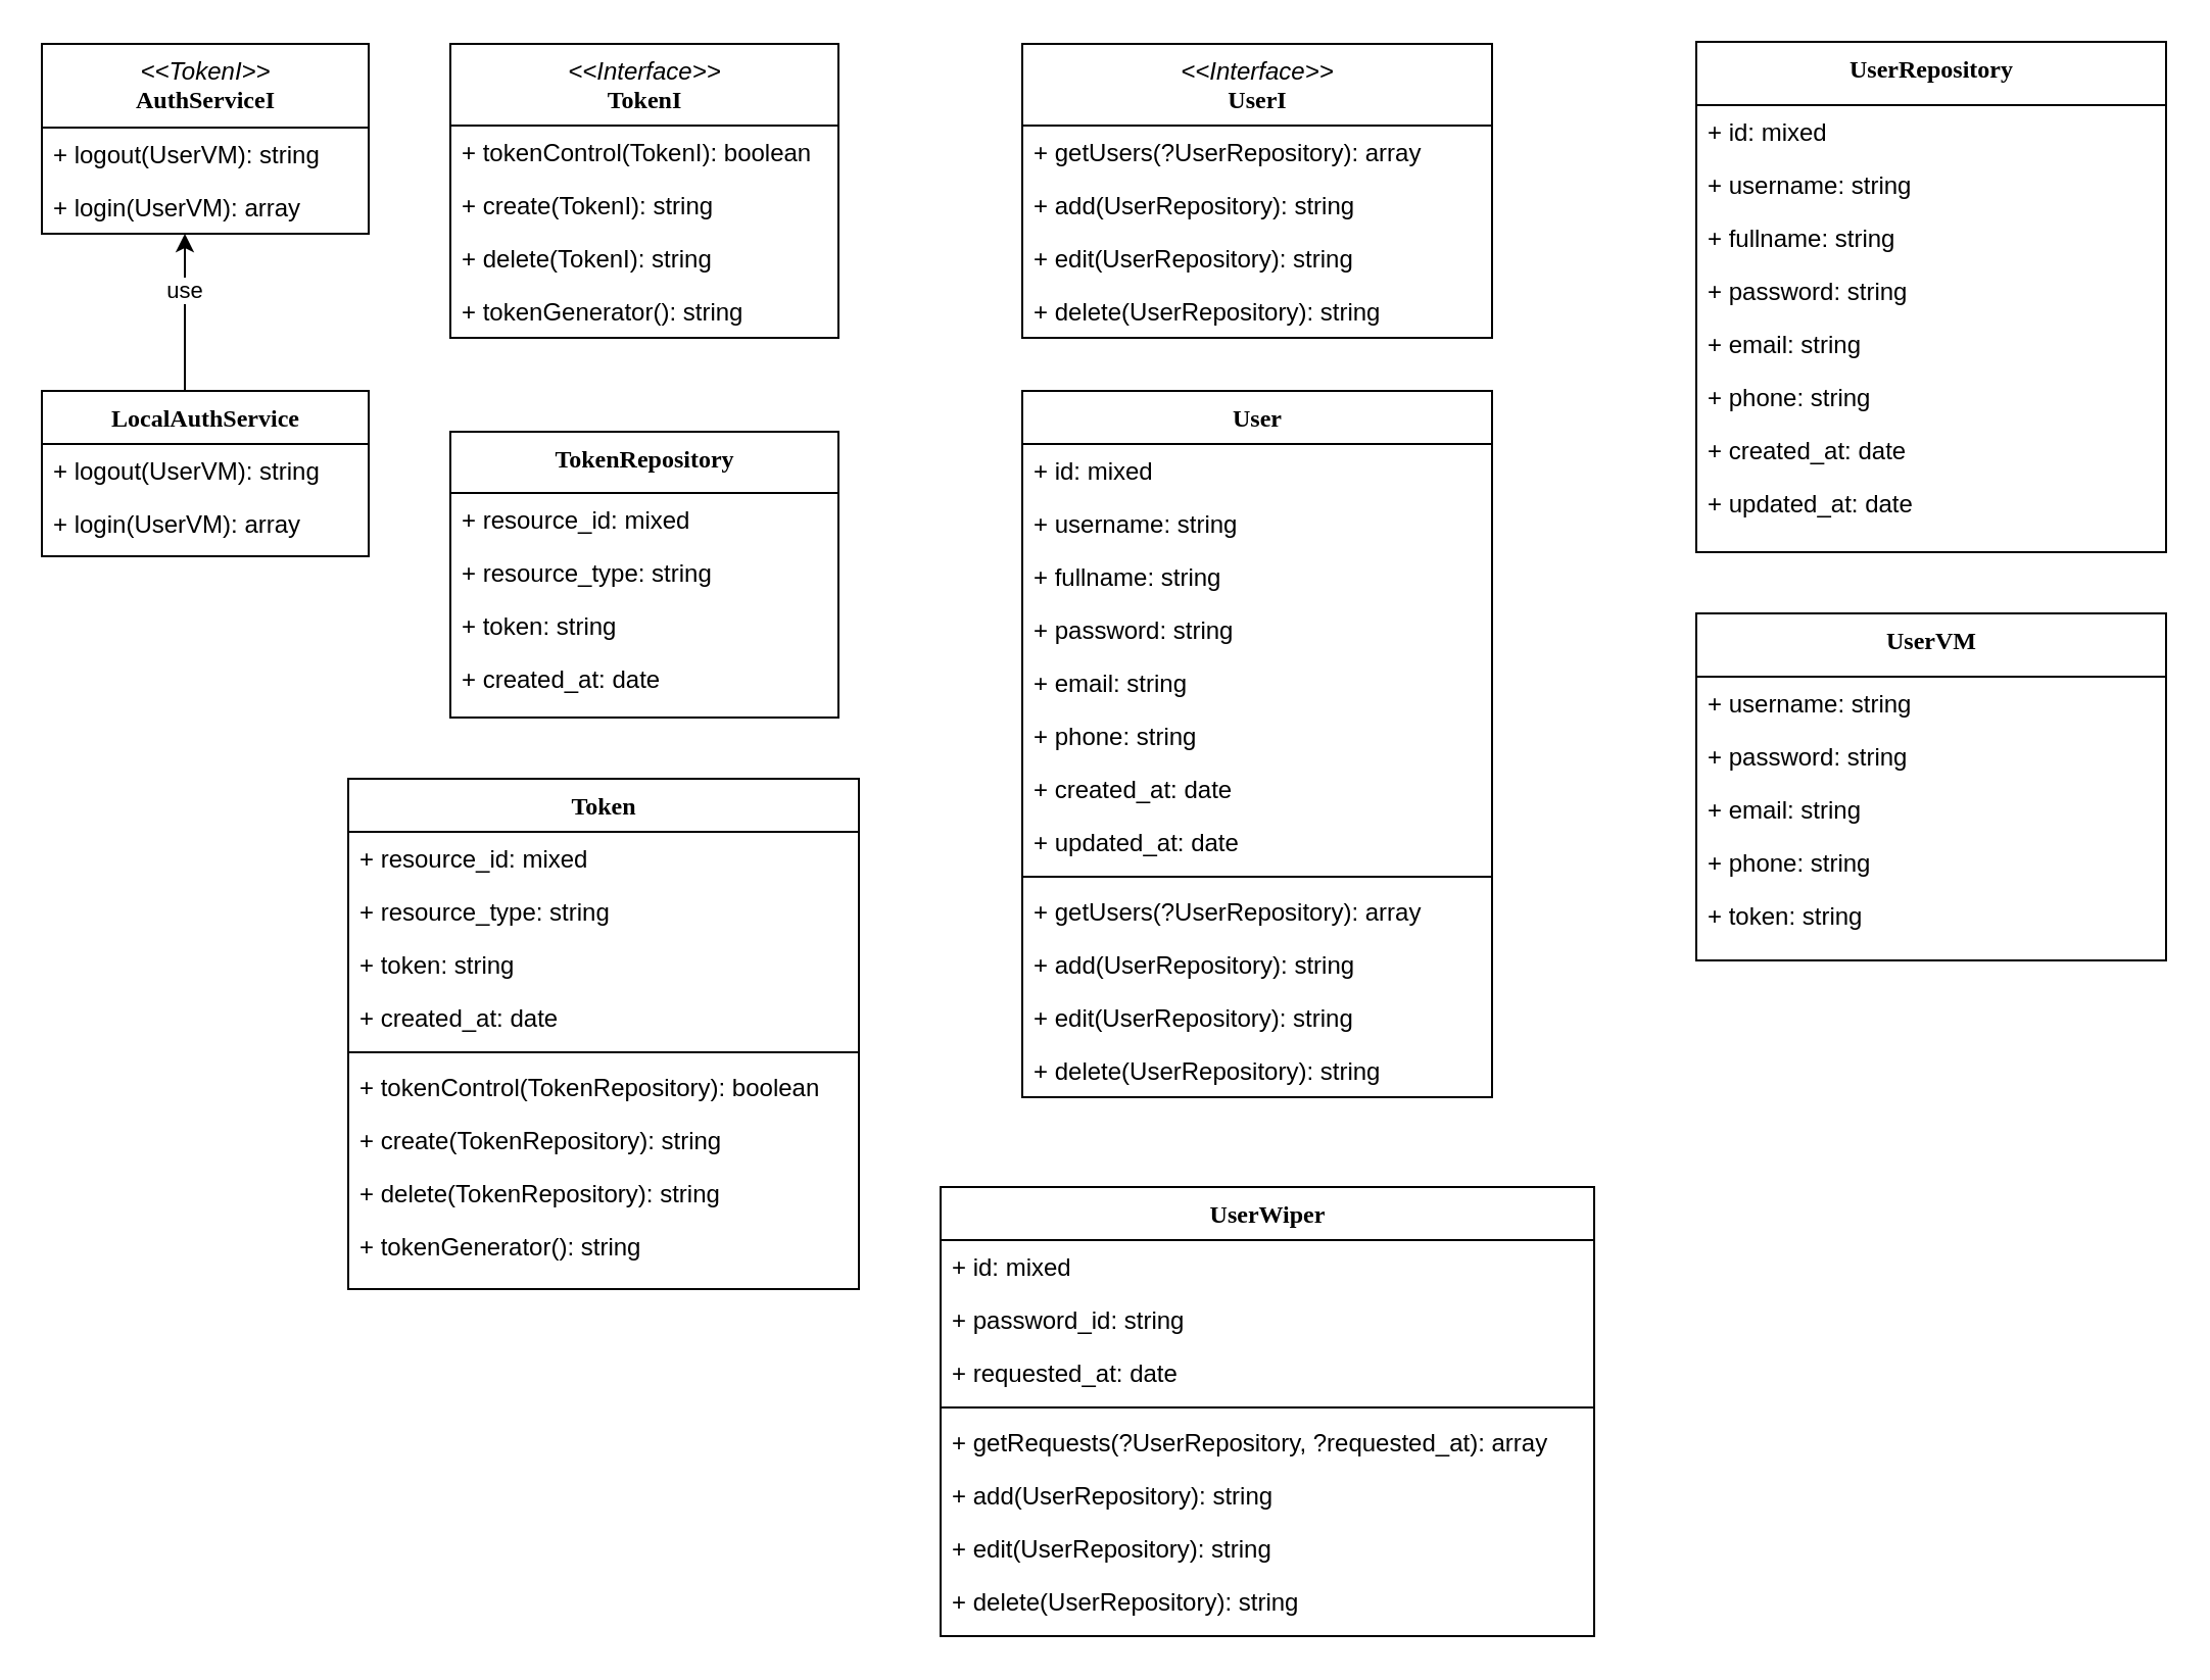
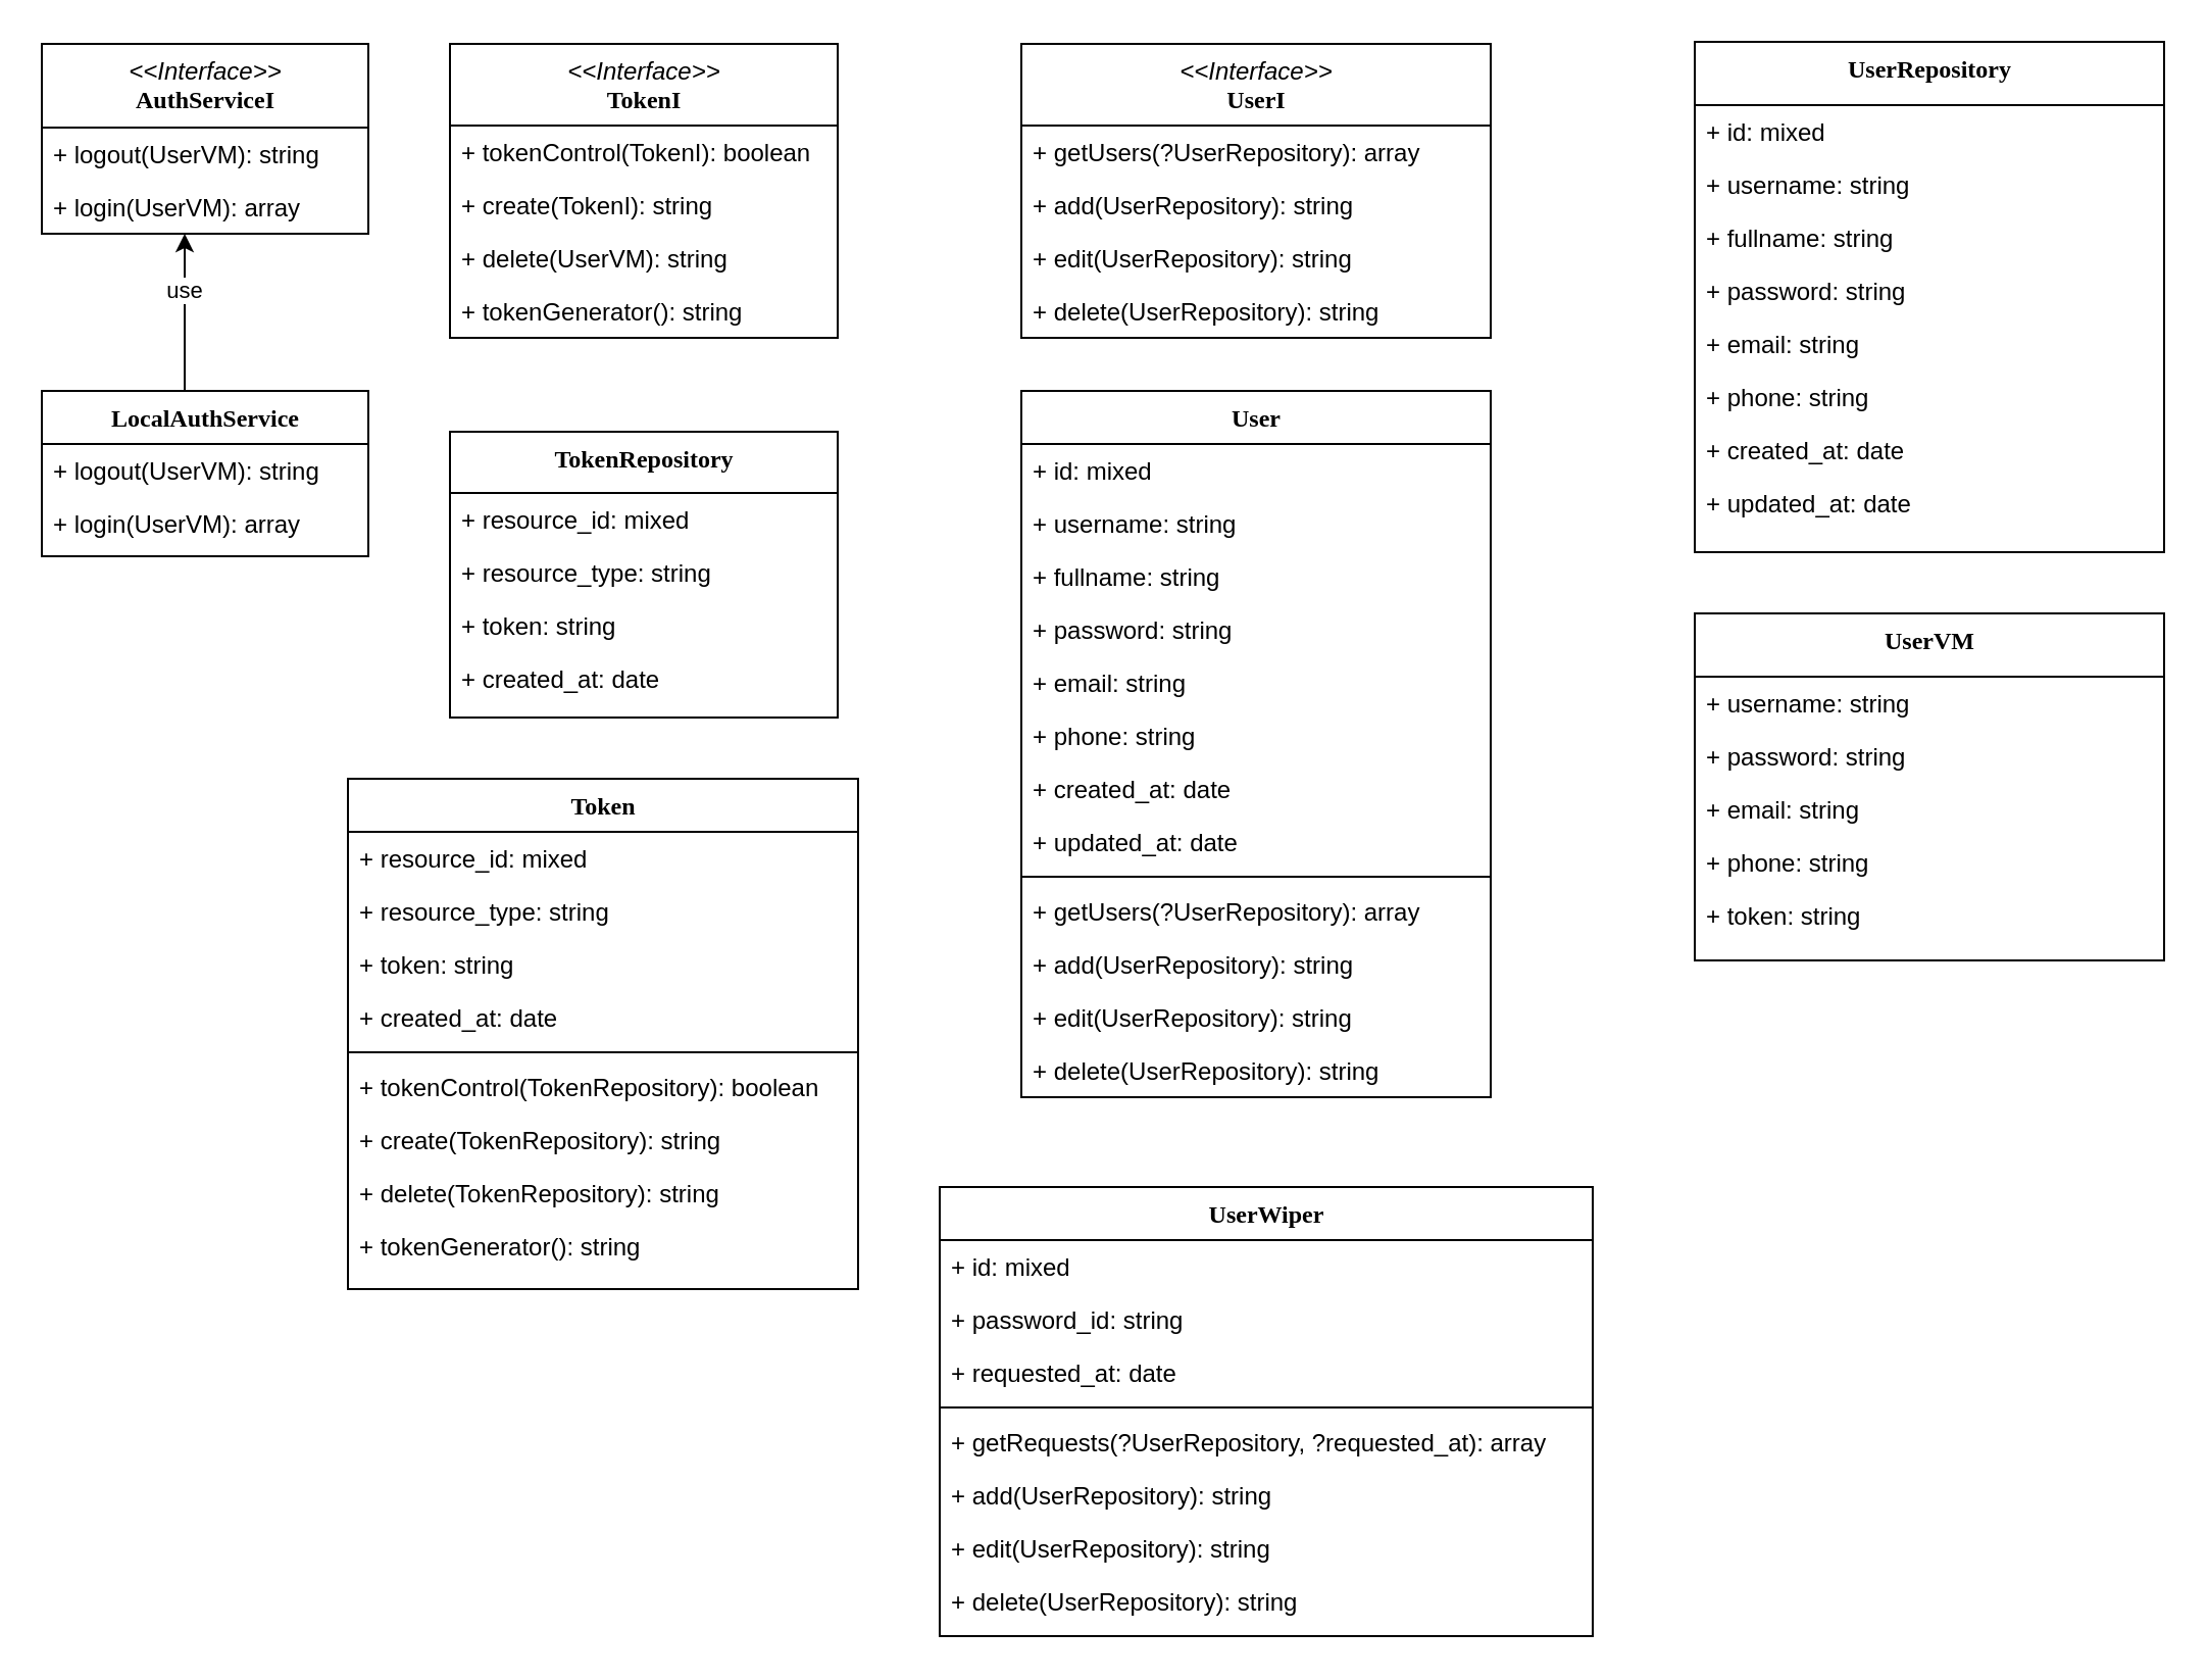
- <mxCell id="26" value="&lt;i style=&quot;font-family: &amp;#34;helvetica&amp;#34; ; font-weight: 400&quot;&gt;&amp;lt;&amp;lt;TokenI&amp;gt;&amp;gt;&lt;br&gt;&lt;/i&gt;AuthServiceI" style="swimlane;html=1;fontStyle=1;align=center;verticalAlign=top;childLayout=stackLayout;horizontal=1;startSize=41;horizontalStack=0;resizeParent=1;resizeLast=0;collapsible=1;marginBottom=0;swimlaneFillColor=#ffffff;rounded=0;shadow=0;comic=0;labelBackgroundColor=none;strokeWidth=1;fillColor=none;fontFamily=Verdana;fontSize=12" parent="1" vertex="1"><mxGeometry x="20" y="21" width="160" height="93" as="geometry" /></mxCell>
+ <mxCell id="26" value="&lt;i style=&quot;font-family: &amp;#34;helvetica&amp;#34; ; font-weight: 400&quot;&gt;&amp;lt;&amp;lt;Interface&amp;gt;&amp;gt;&lt;br&gt;&lt;/i&gt;AuthServiceI" style="swimlane;html=1;fontStyle=1;align=center;verticalAlign=top;childLayout=stackLayout;horizontal=1;startSize=41;horizontalStack=0;resizeParent=1;resizeLast=0;collapsible=1;marginBottom=0;swimlaneFillColor=#ffffff;rounded=0;shadow=0;comic=0;labelBackgroundColor=none;strokeWidth=1;fillColor=none;fontFamily=Verdana;fontSize=12" parent="1" vertex="1"><mxGeometry x="20" y="21" width="160" height="93" as="geometry" /></mxCell>
- <mxCell id="66" value="+ delete(TokenI): string" style="text;html=1;strokeColor=none;fillColor=none;align=left;verticalAlign=top;spacingLeft=4;spacingRight=4;whiteSpace=wrap;overflow=hidden;rotatable=0;points=[[0,0.5],[1,0.5]];portConstraint=eastwest;" vertex="1" parent="63"><mxGeometry y="92" width="190" height="26" as="geometry" /></mxCell>
+ <mxCell id="66" value="+ delete(UserVM): string" style="text;html=1;strokeColor=none;fillColor=none;align=left;verticalAlign=top;spacingLeft=4;spacingRight=4;whiteSpace=wrap;overflow=hidden;rotatable=0;points=[[0,0.5],[1,0.5]];portConstraint=eastwest;" vertex="1" parent="63"><mxGeometry y="92" width="190" height="26" as="geometry" /></mxCell>
